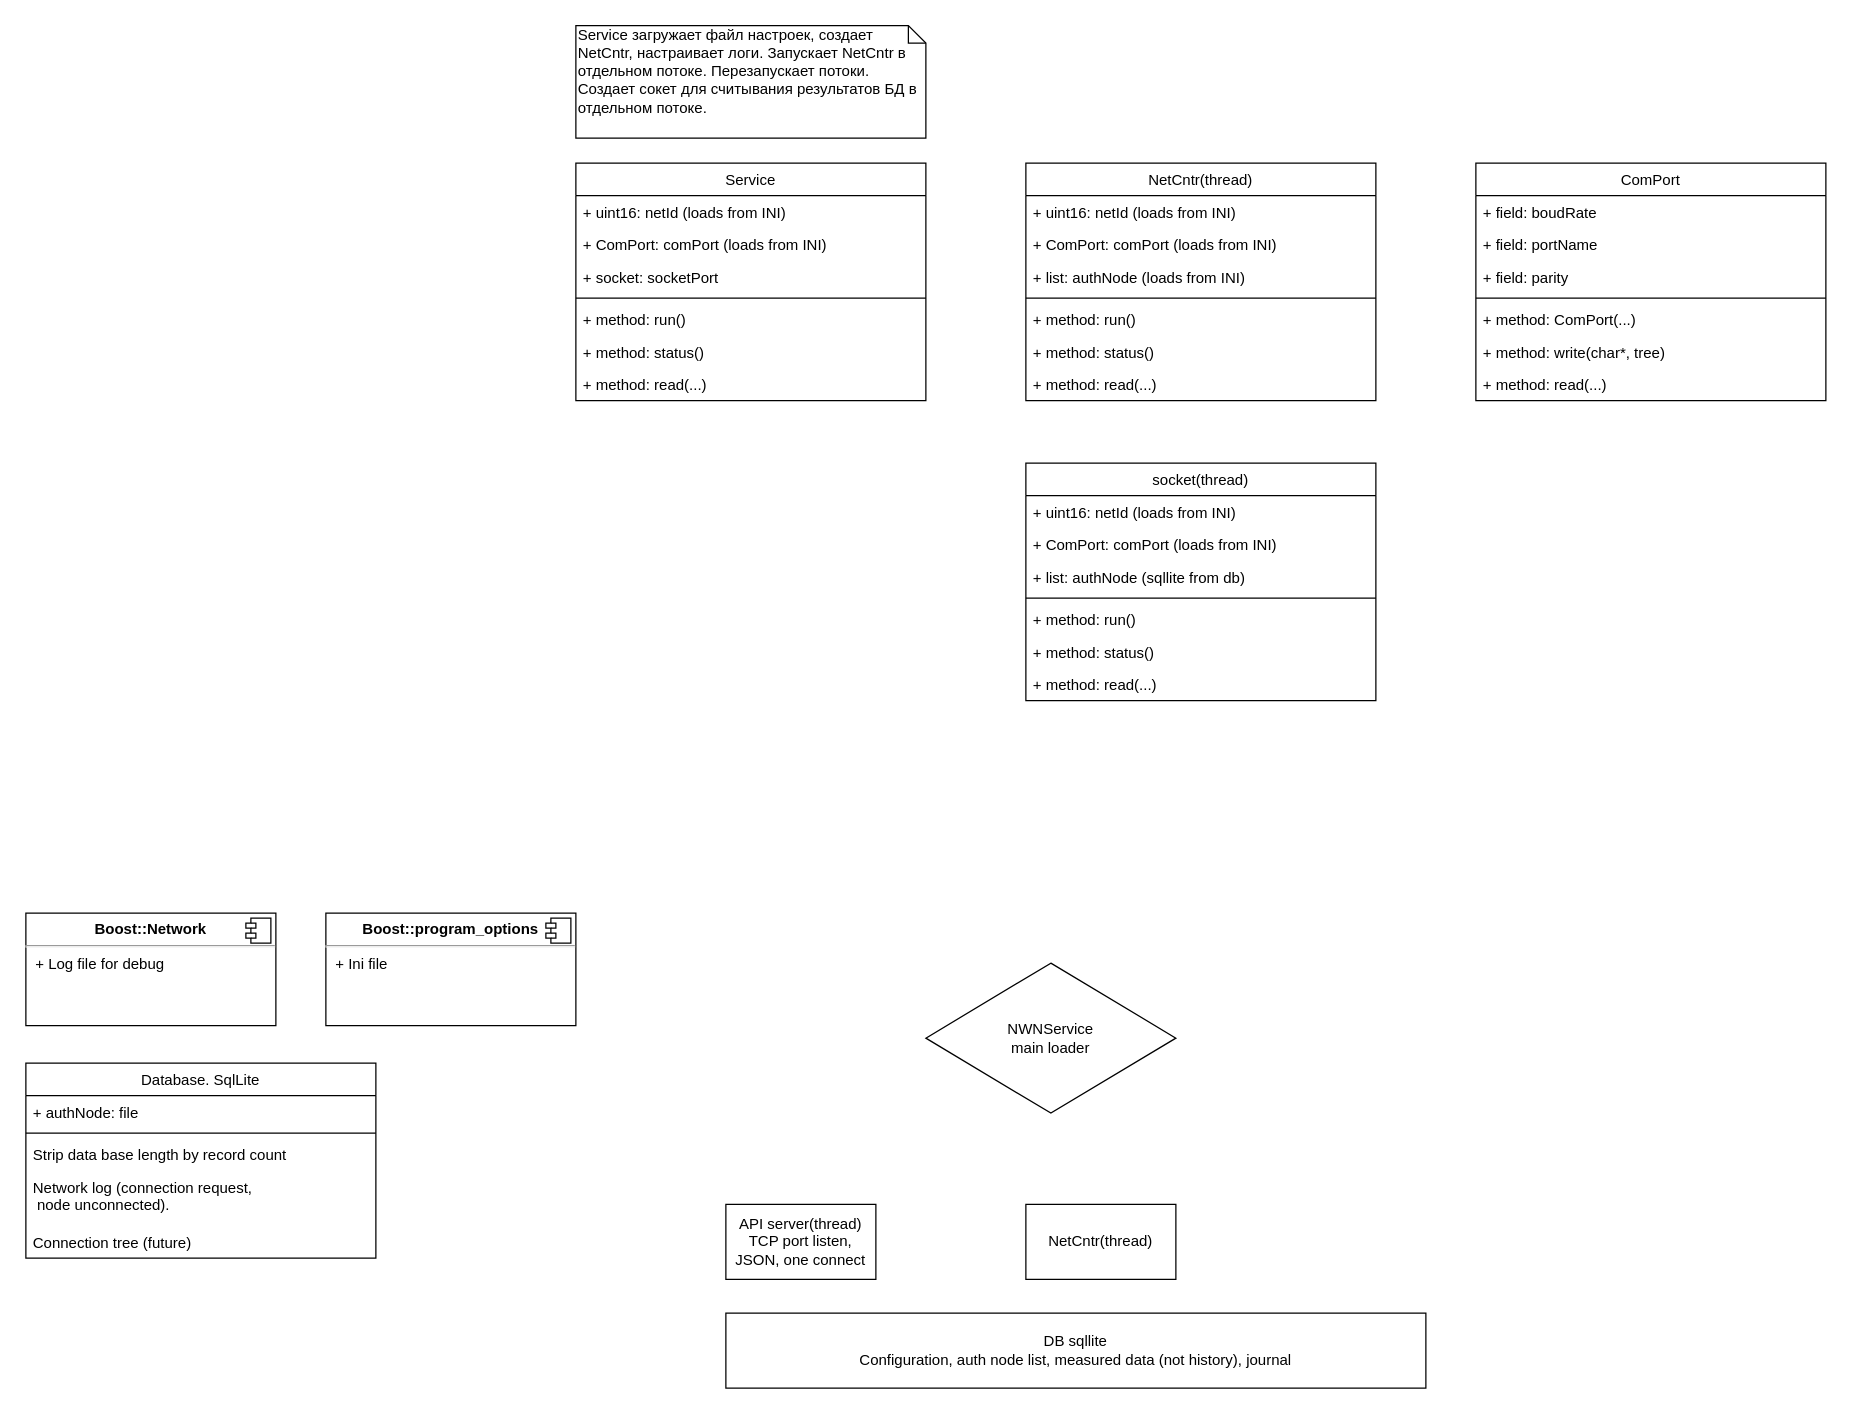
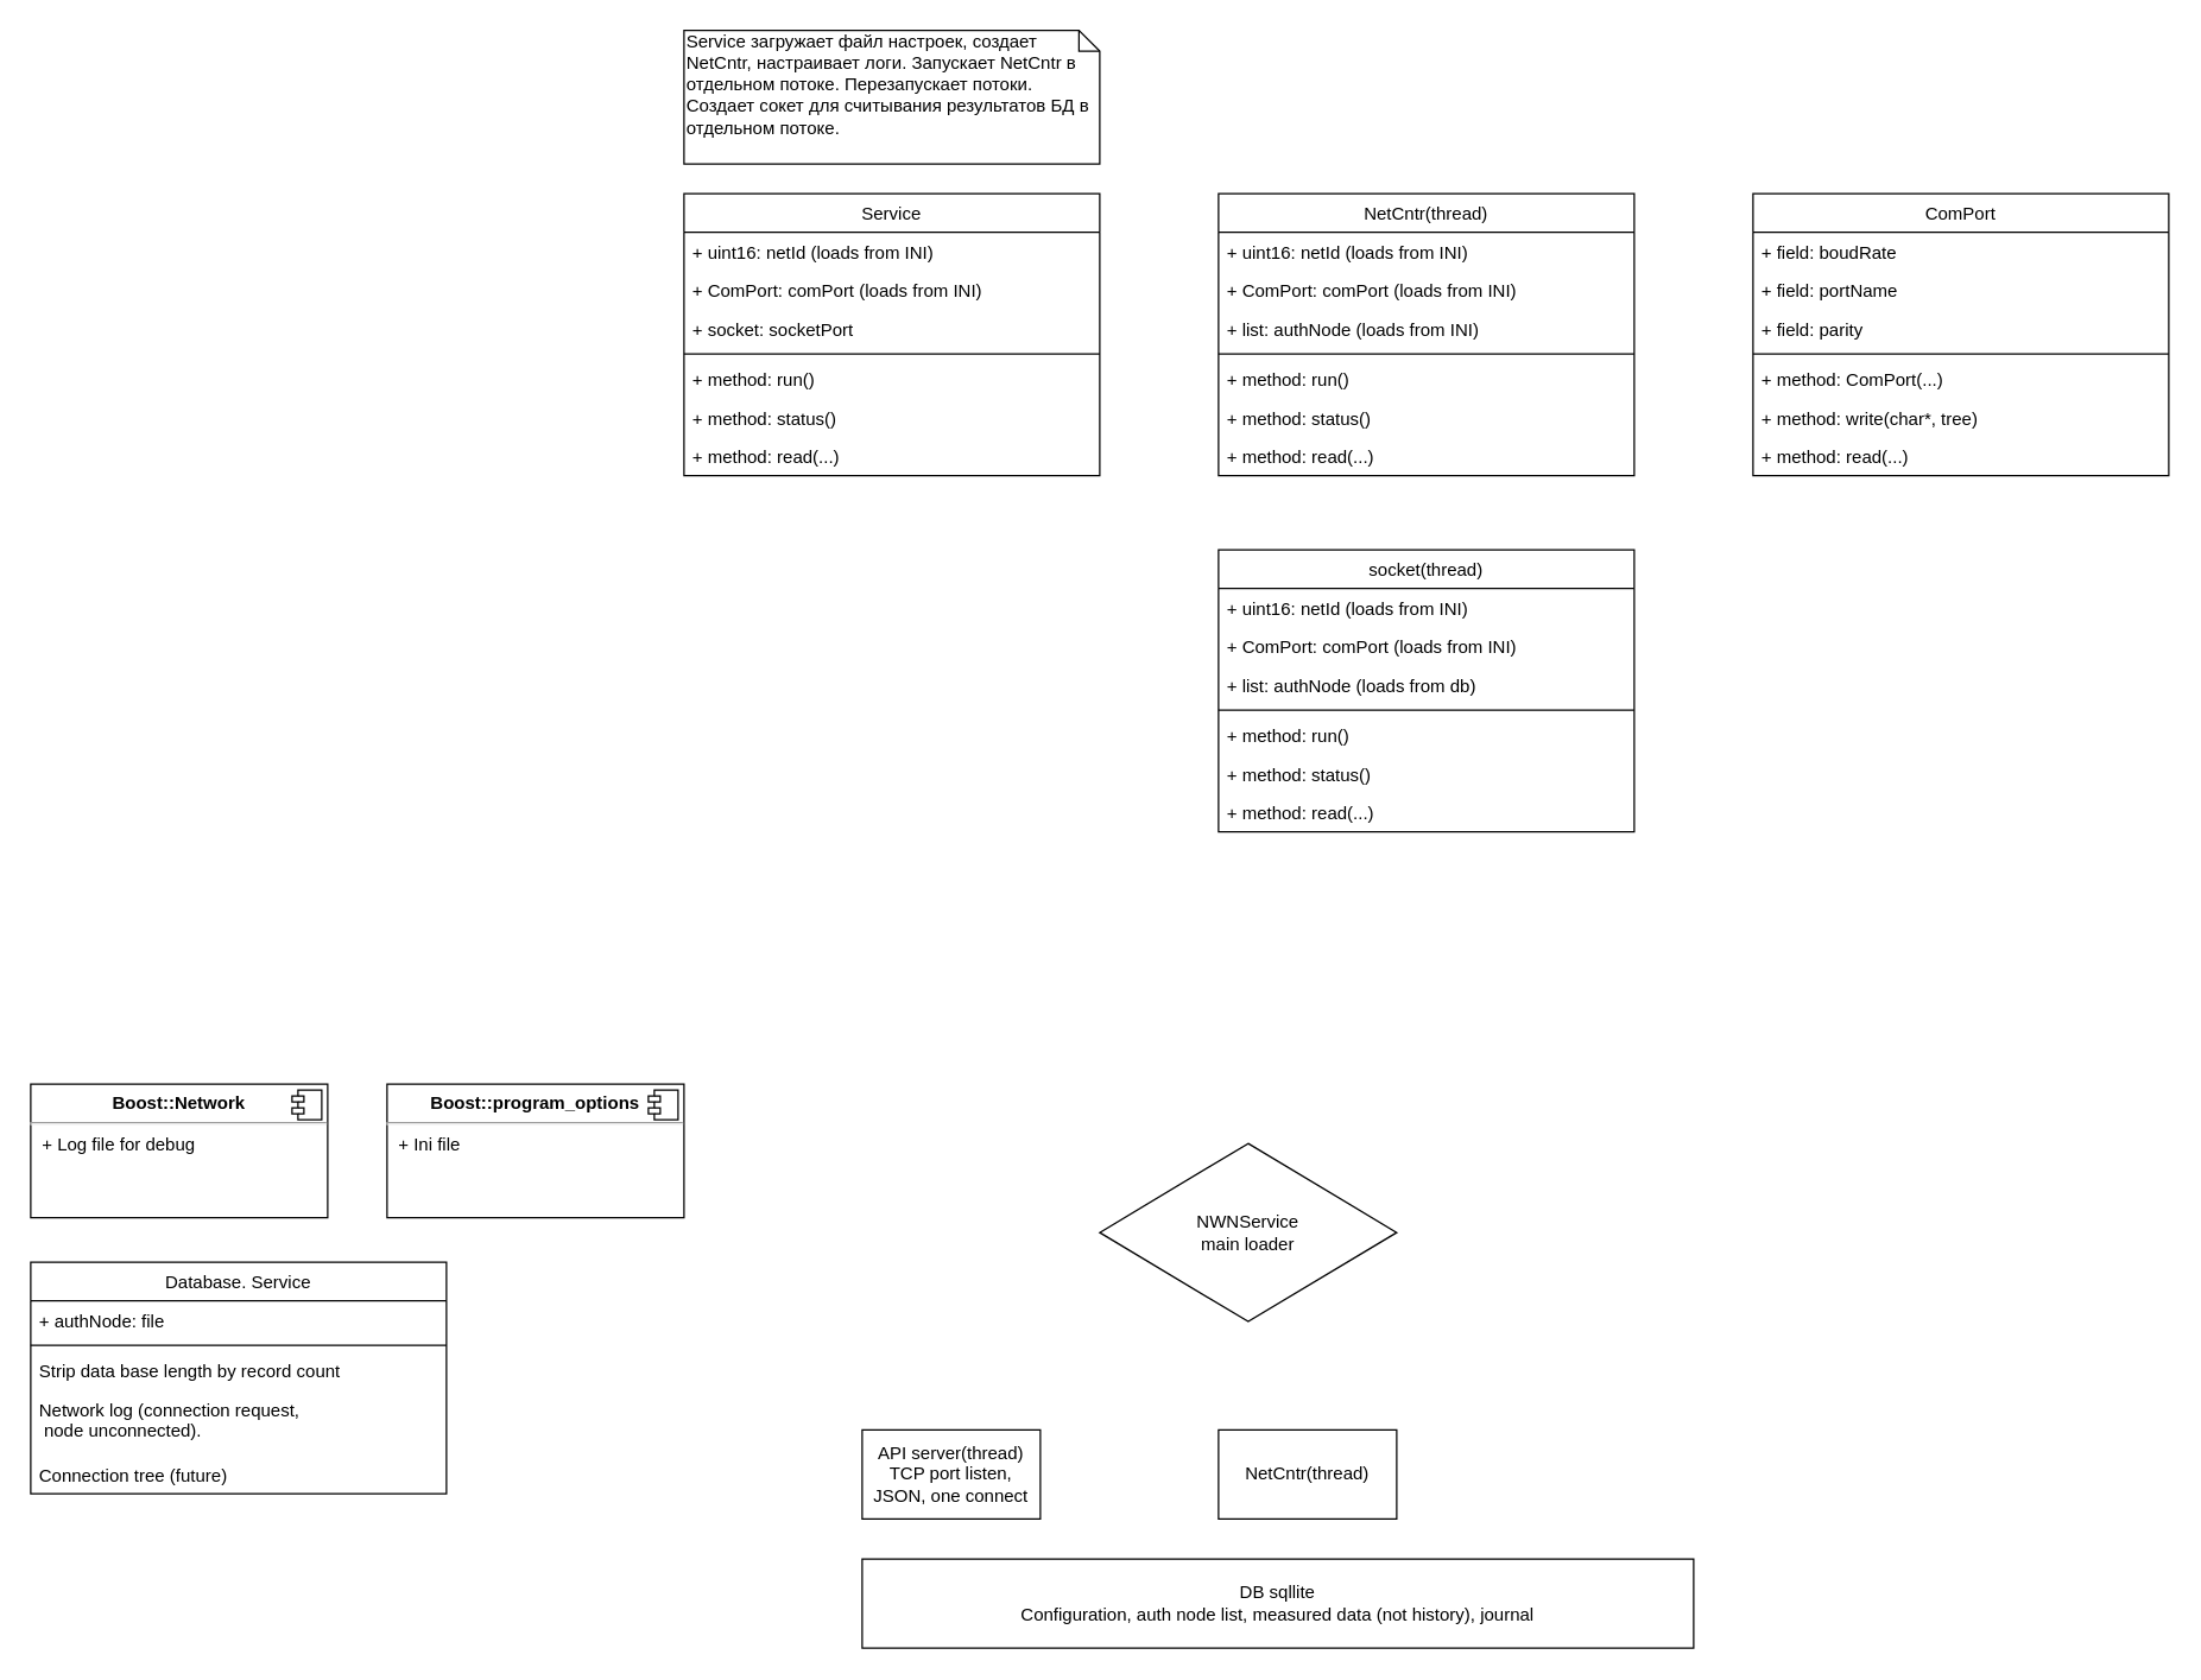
- <mxCell id="40" value="+ list: authNode (sqllite from db)" style="text;strokeColor=none;fillColor=none;align=left;verticalAlign=top;spacingLeft=4;spacingRight=4;overflow=hidden;rotatable=0;points=[[0,0.5],[1,0.5]];portConstraint=eastwest;" vertex="1" parent="37"><mxGeometry y="78" width="280" height="26" as="geometry" /></mxCell>
+ <mxCell id="40" value="+ list: authNode (loads from db)" style="text;strokeColor=none;fillColor=none;align=left;verticalAlign=top;spacingLeft=4;spacingRight=4;overflow=hidden;rotatable=0;points=[[0,0.5],[1,0.5]];portConstraint=eastwest;" vertex="1" parent="37"><mxGeometry y="78" width="280" height="26" as="geometry" /></mxCell>
- <mxCell id="14" value="Database. SqlLite" style="swimlane;fontStyle=0;childLayout=stackLayout;horizontal=1;startSize=26;fillColor=none;horizontalStack=0;resizeParent=1;resizeParentMax=0;resizeLast=0;collapsible=1;marginBottom=0;" vertex="1" parent="1"><mxGeometry x="20" y="850" width="280" height="156" as="geometry" /></mxCell>
+ <mxCell id="14" value="Database. Service" style="swimlane;fontStyle=0;childLayout=stackLayout;horizontal=1;startSize=26;fillColor=none;horizontalStack=0;resizeParent=1;resizeParentMax=0;resizeLast=0;collapsible=1;marginBottom=0;" vertex="1" parent="1"><mxGeometry x="20" y="850" width="280" height="156" as="geometry" /></mxCell>
